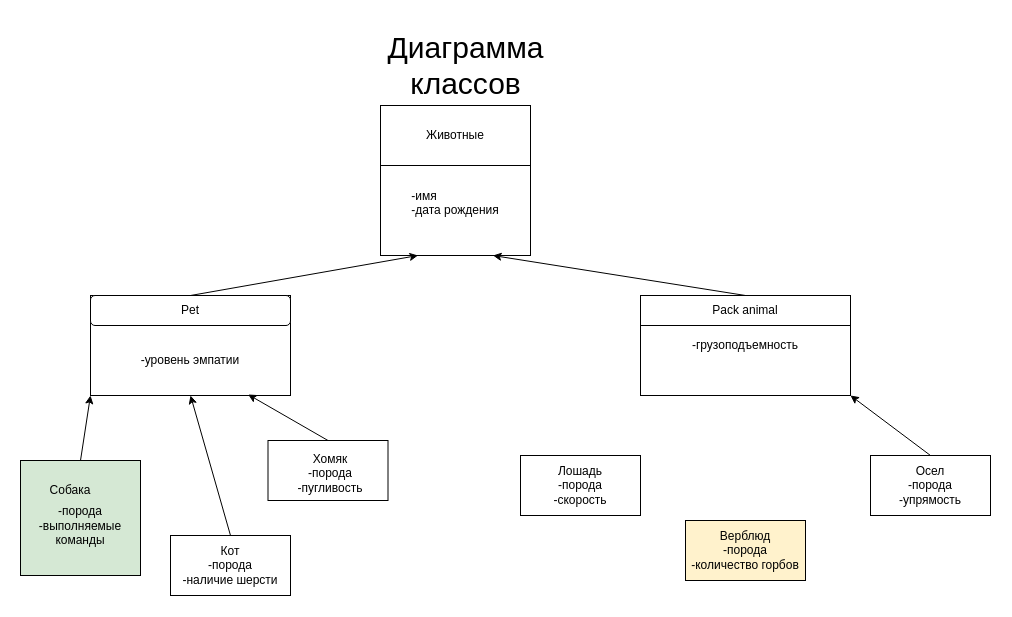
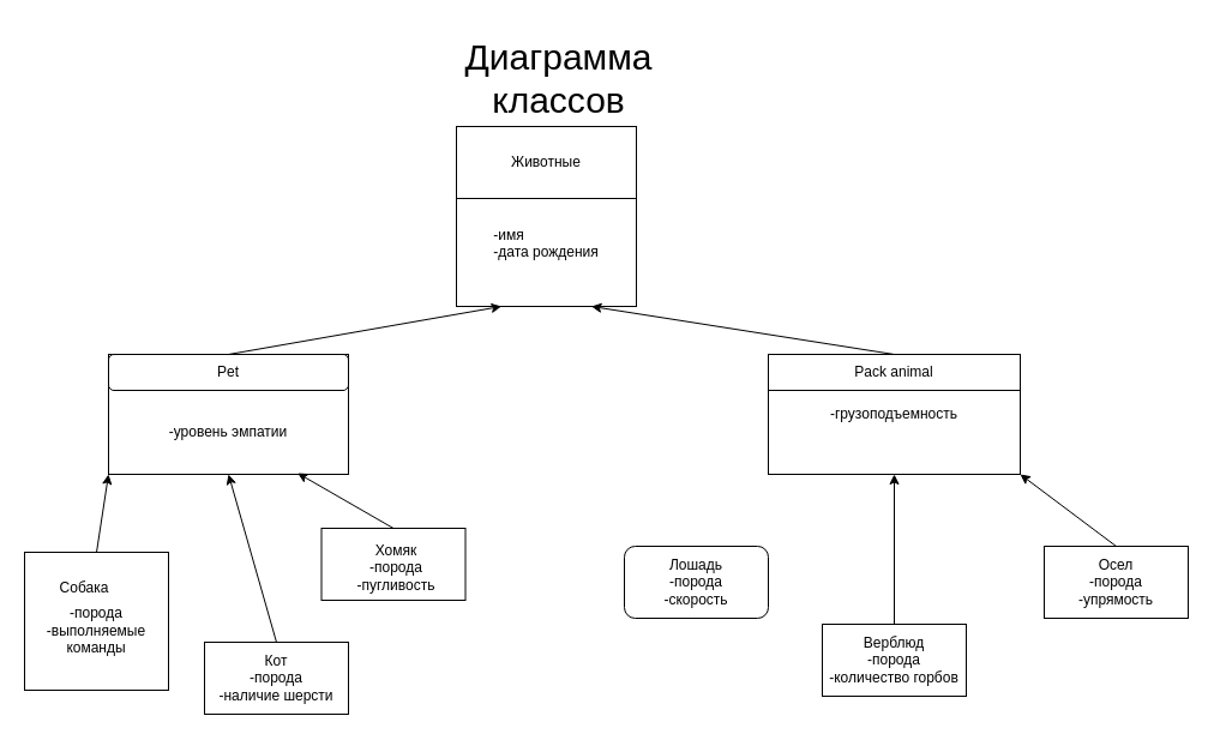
+ <mxCell id="27" value="" style="endArrow=classic;html=1;rounded=0;exitX=0.5;exitY=0;exitDx=0;exitDy=0;entryX=0.5;entryY=1;entryDx=0;entryDy=0;" parent="1" source="13" target="7" edge="1"><mxGeometry width="50" height="50" relative="1" as="geometry"><mxPoint x="450" y="315" as="sourcePoint" /><mxPoint x="500" y="265" as="targetPoint" /></mxGeometry></mxCell>
- <mxCell id="14" value="Лошадь&lt;br&gt;-порода&lt;br&gt;-скорость" style="rounded=0;whiteSpace=wrap;html=1;" parent="1" vertex="1"><mxGeometry x="520" y="455" width="120" height="60" as="geometry" /></mxCell>
+ <mxCell id="14" value="Лошадь&lt;br&gt;-порода&lt;br&gt;-скорость" style="whiteSpace=wrap;html=1;rounded=1;" parent="1" vertex="1"><mxGeometry x="520" y="455" width="120" height="60" as="geometry" /></mxCell>
- <mxCell id="12" value="&lt;br&gt;-порода&lt;br&gt;-выполняемые команды&lt;br&gt;" style="rounded=0;whiteSpace=wrap;html=1;fillColor=#d5e8d4;" parent="1" vertex="1"><mxGeometry x="20" y="460" width="120" height="115" as="geometry" /></mxCell>
+ <mxCell id="12" value="&lt;br&gt;-порода&lt;br&gt;-выполняемые команды&lt;br&gt;" style="rounded=0;whiteSpace=wrap;html=1;" parent="1" vertex="1"><mxGeometry x="20" y="460" width="120" height="115" as="geometry" /></mxCell>
- <mxCell id="13" value="Верблюд&lt;br&gt;-порода&lt;br&gt;-количество горбов" style="rounded=0;whiteSpace=wrap;html=1;fillColor=#fff2cc;" parent="1" vertex="1"><mxGeometry x="685" y="520" width="120" height="60" as="geometry" /></mxCell>
+ <mxCell id="13" value="Верблюд&lt;br&gt;-порода&lt;br&gt;-количество горбов" style="rounded=0;whiteSpace=wrap;html=1;" parent="1" vertex="1"><mxGeometry x="685" y="520" width="120" height="60" as="geometry" /></mxCell>
